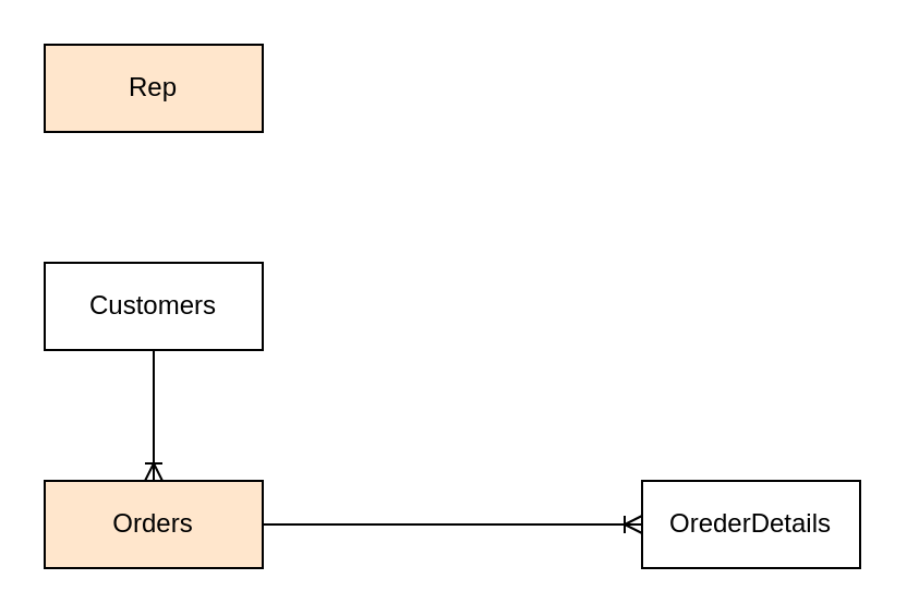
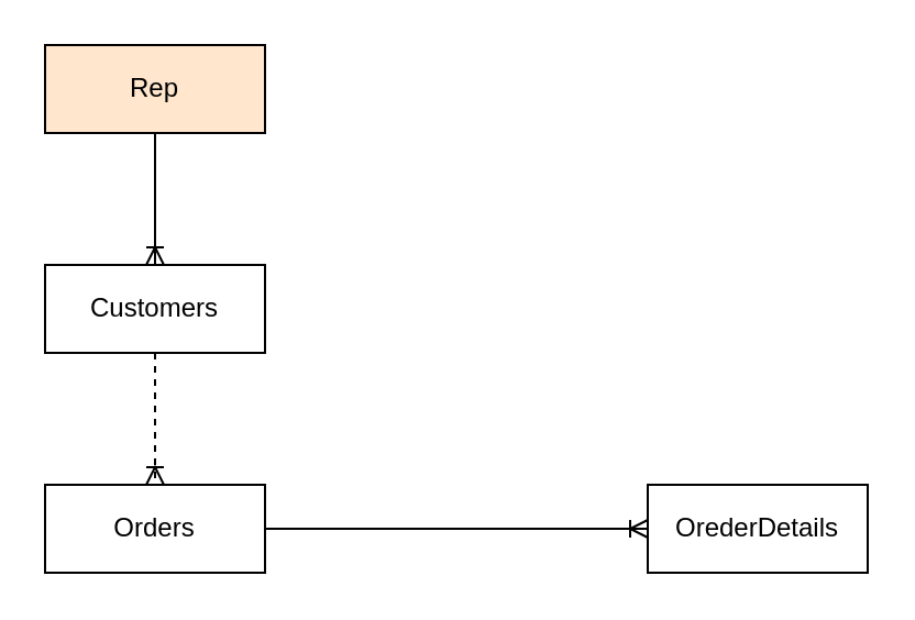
+ <mxCell id="6" value="" style="fontSize=12;html=1;endArrow=ERoneToMany;rounded=0;" edge="1" parent="1" source="2" target="3"><mxGeometry width="100" height="100" relative="1" as="geometry"><mxPoint x="200" y="110" as="sourcePoint" /><mxPoint x="300" y="10" as="targetPoint" /></mxGeometry></mxCell>
- <mxCell id="7" value="" style="fontSize=12;html=1;endArrow=ERoneToMany;rounded=0;exitX=0.5;exitY=1;exitDx=0;exitDy=0;entryX=0.5;entryY=0;entryDx=0;entryDy=0;" edge="1" parent="1" source="3" target="4"><mxGeometry width="100" height="100" relative="1" as="geometry"><mxPoint x="140" y="200" as="sourcePoint" /><mxPoint x="240" y="100" as="targetPoint" /></mxGeometry></mxCell>
+ <mxCell id="7" value="" style="fontSize=12;html=1;endArrow=ERoneToMany;rounded=0;exitX=0.5;exitY=1;exitDx=0;exitDy=0;entryX=0.5;entryY=0;entryDx=0;entryDy=0;dashed=1;" edge="1" parent="1" source="3" target="4"><mxGeometry width="100" height="100" relative="1" as="geometry"><mxPoint x="140" y="200" as="sourcePoint" /><mxPoint x="240" y="100" as="targetPoint" /></mxGeometry></mxCell>
- <mxCell id="4" value="Orders" style="whiteSpace=wrap;html=1;align=center;fillColor=#ffe6cc;" vertex="1" parent="1"><mxGeometry x="20" y="220" width="100" height="40" as="geometry" /></mxCell>
+ <mxCell id="4" value="Orders" style="whiteSpace=wrap;html=1;align=center;" vertex="1" parent="1"><mxGeometry x="20" y="220" width="100" height="40" as="geometry" /></mxCell>
